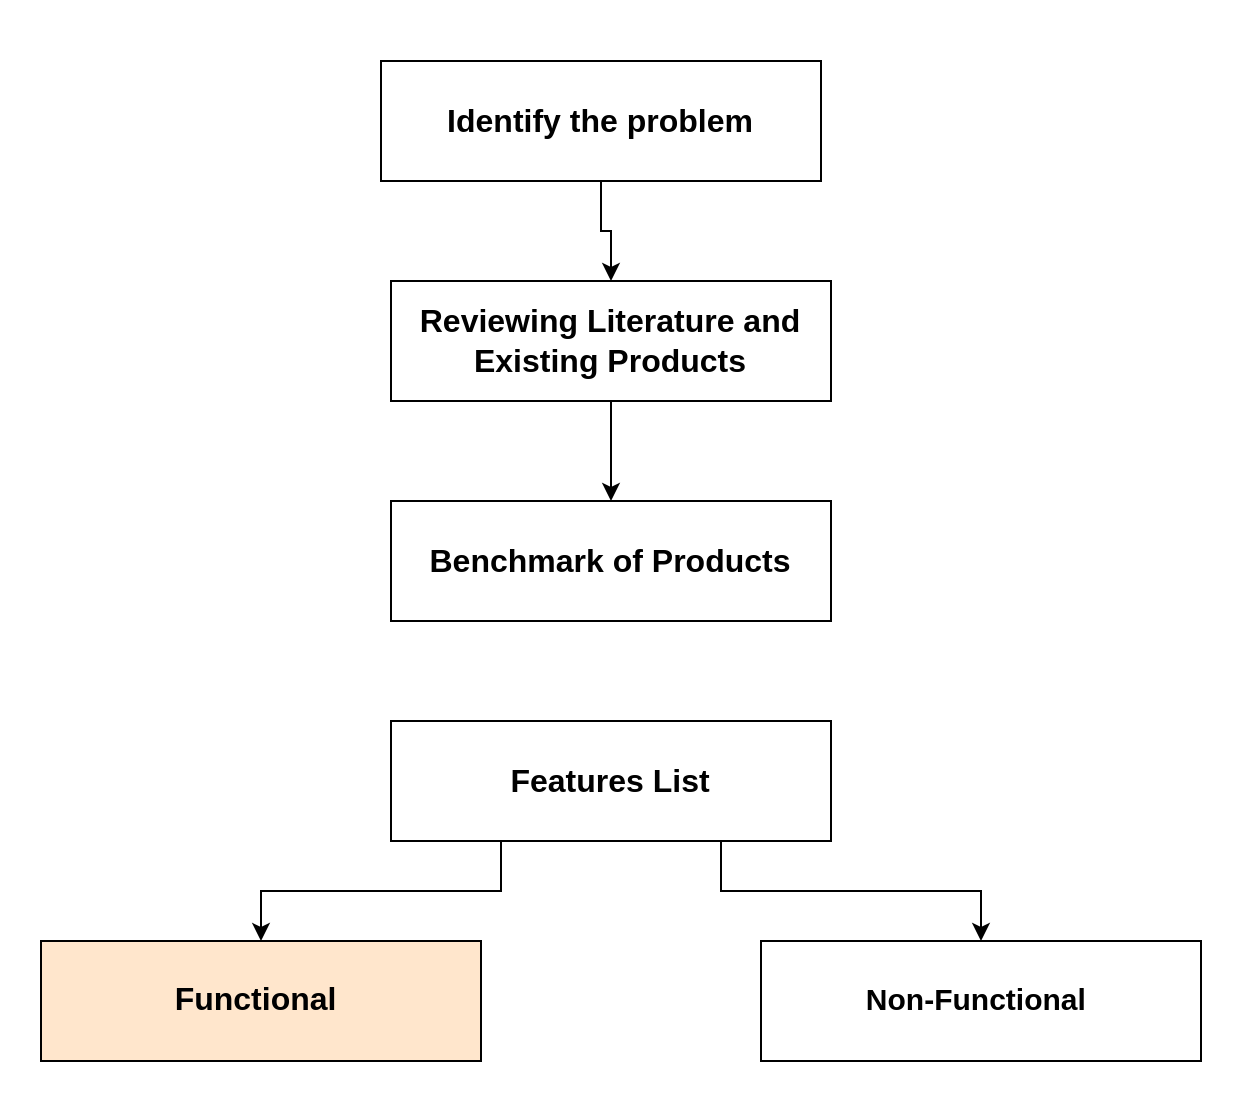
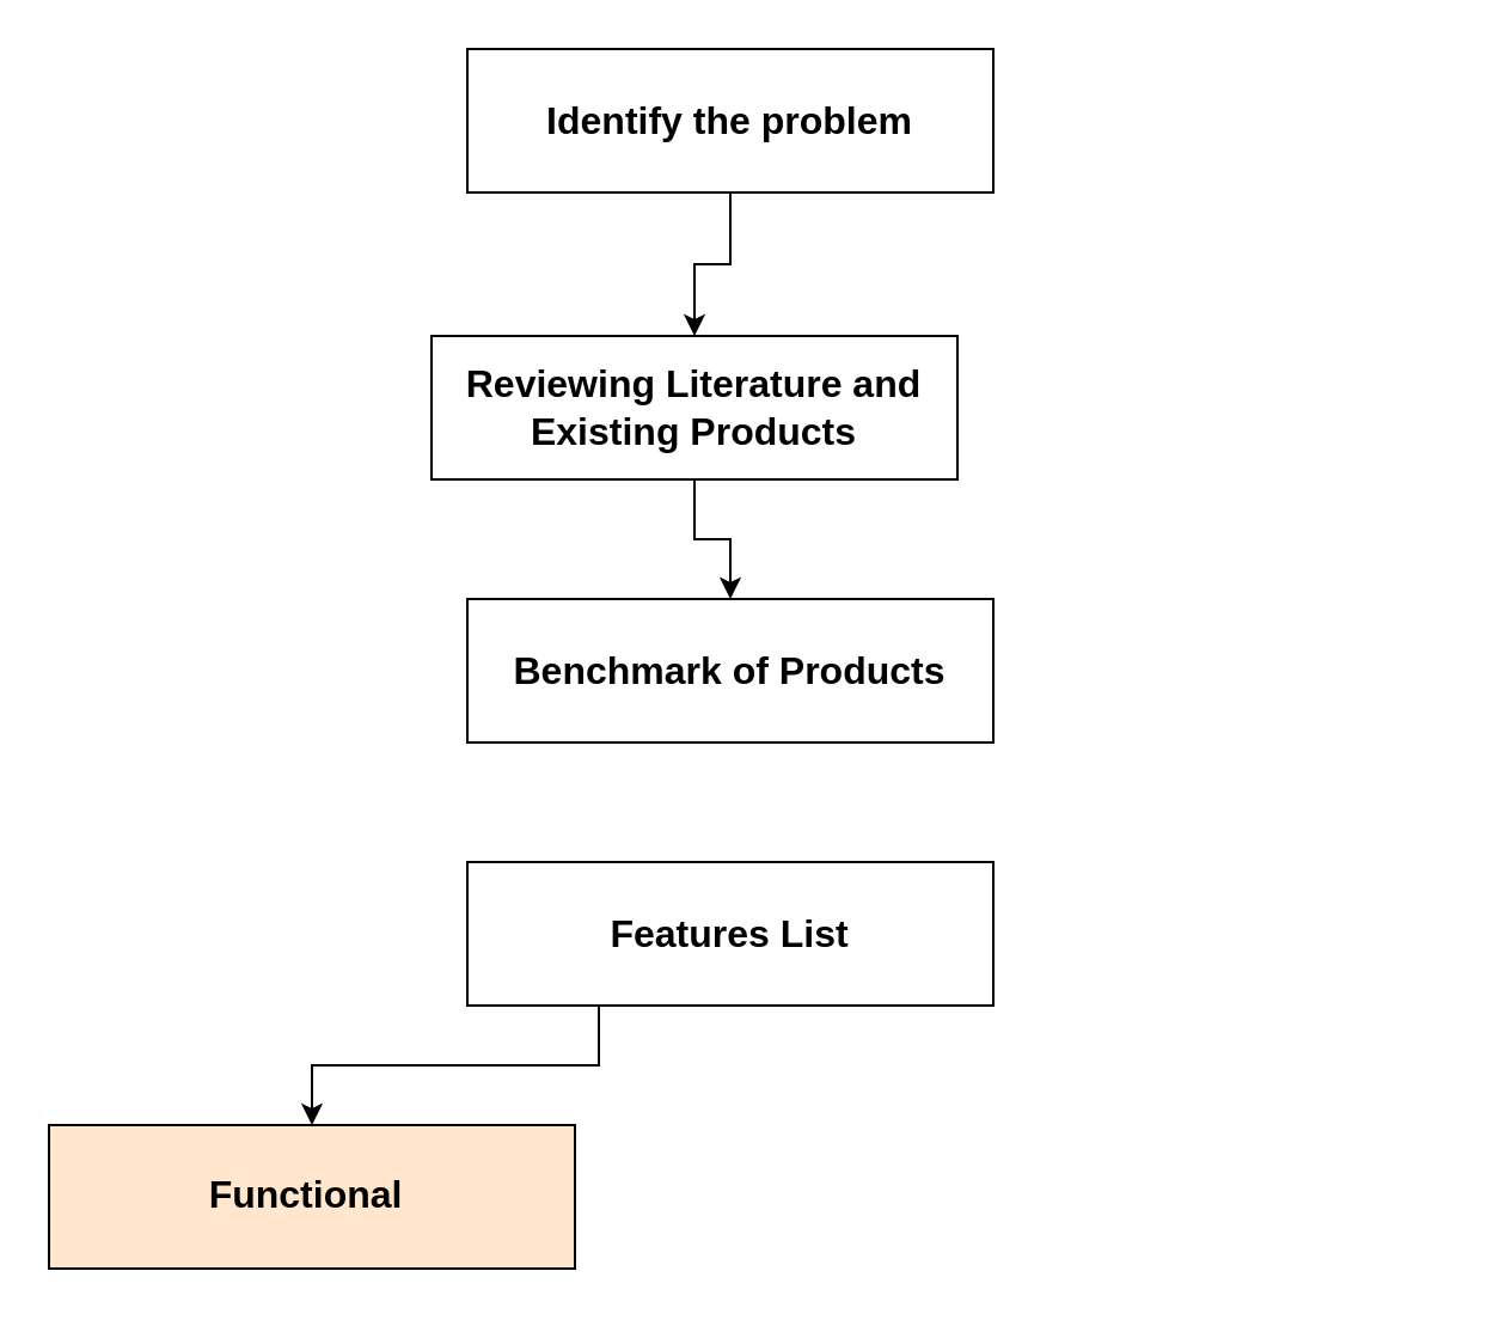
- <mxCell id="3" value="&lt;b&gt;&lt;font style=&quot;font-size: 16px;&quot;&gt;Identify the problem&lt;/font&gt;&lt;/b&gt;" style="rounded=0;whiteSpace=wrap;html=1;" vertex="1" parent="1"><mxGeometry x="190" y="30" width="220" height="60" as="geometry" /></mxCell>
+ <mxCell id="3" value="&lt;b&gt;&lt;font style=&quot;font-size: 16px;&quot;&gt;Identify the problem&lt;/font&gt;&lt;/b&gt;" style="rounded=0;whiteSpace=wrap;html=1;" vertex="1" parent="1"><mxGeometry x="195" y="20" width="220" height="60" as="geometry" /></mxCell>
- <mxCell id="5" value="&lt;b&gt;&lt;font style=&quot;font-size: 16px;&quot;&gt;Reviewing Literature and Existing Products&lt;/font&gt;&lt;/b&gt;" style="rounded=0;whiteSpace=wrap;html=1;" vertex="1" parent="1"><mxGeometry x="195" y="140" width="220" height="60" as="geometry" /></mxCell>
+ <mxCell id="5" value="&lt;b&gt;&lt;font style=&quot;font-size: 16px;&quot;&gt;Reviewing Literature and Existing Products&lt;/font&gt;&lt;/b&gt;" style="rounded=0;whiteSpace=wrap;html=1;" vertex="1" parent="1"><mxGeometry x="180" y="140" width="220" height="60" as="geometry" /></mxCell>
- <mxCell id="8" style="edgeStyle=orthogonalEdgeStyle;rounded=0;orthogonalLoop=1;jettySize=auto;html=1;exitX=0.75;exitY=1;exitDx=0;exitDy=0;" edge="1" parent="1" source="9" target="11"><mxGeometry relative="1" as="geometry" /></mxCell>
- <mxCell id="11" value="&lt;p style=&quot;line-height: 120%;&quot;&gt;&lt;b&gt;&lt;font style=&quot;font-size: 15px;&quot;&gt;Non-Functional&amp;nbsp;&lt;/font&gt;&lt;/b&gt;&lt;br&gt;&lt;/p&gt;" style="rounded=0;whiteSpace=wrap;html=1;" vertex="1" parent="1"><mxGeometry x="380" y="470" width="220" height="60" as="geometry" /></mxCell>
